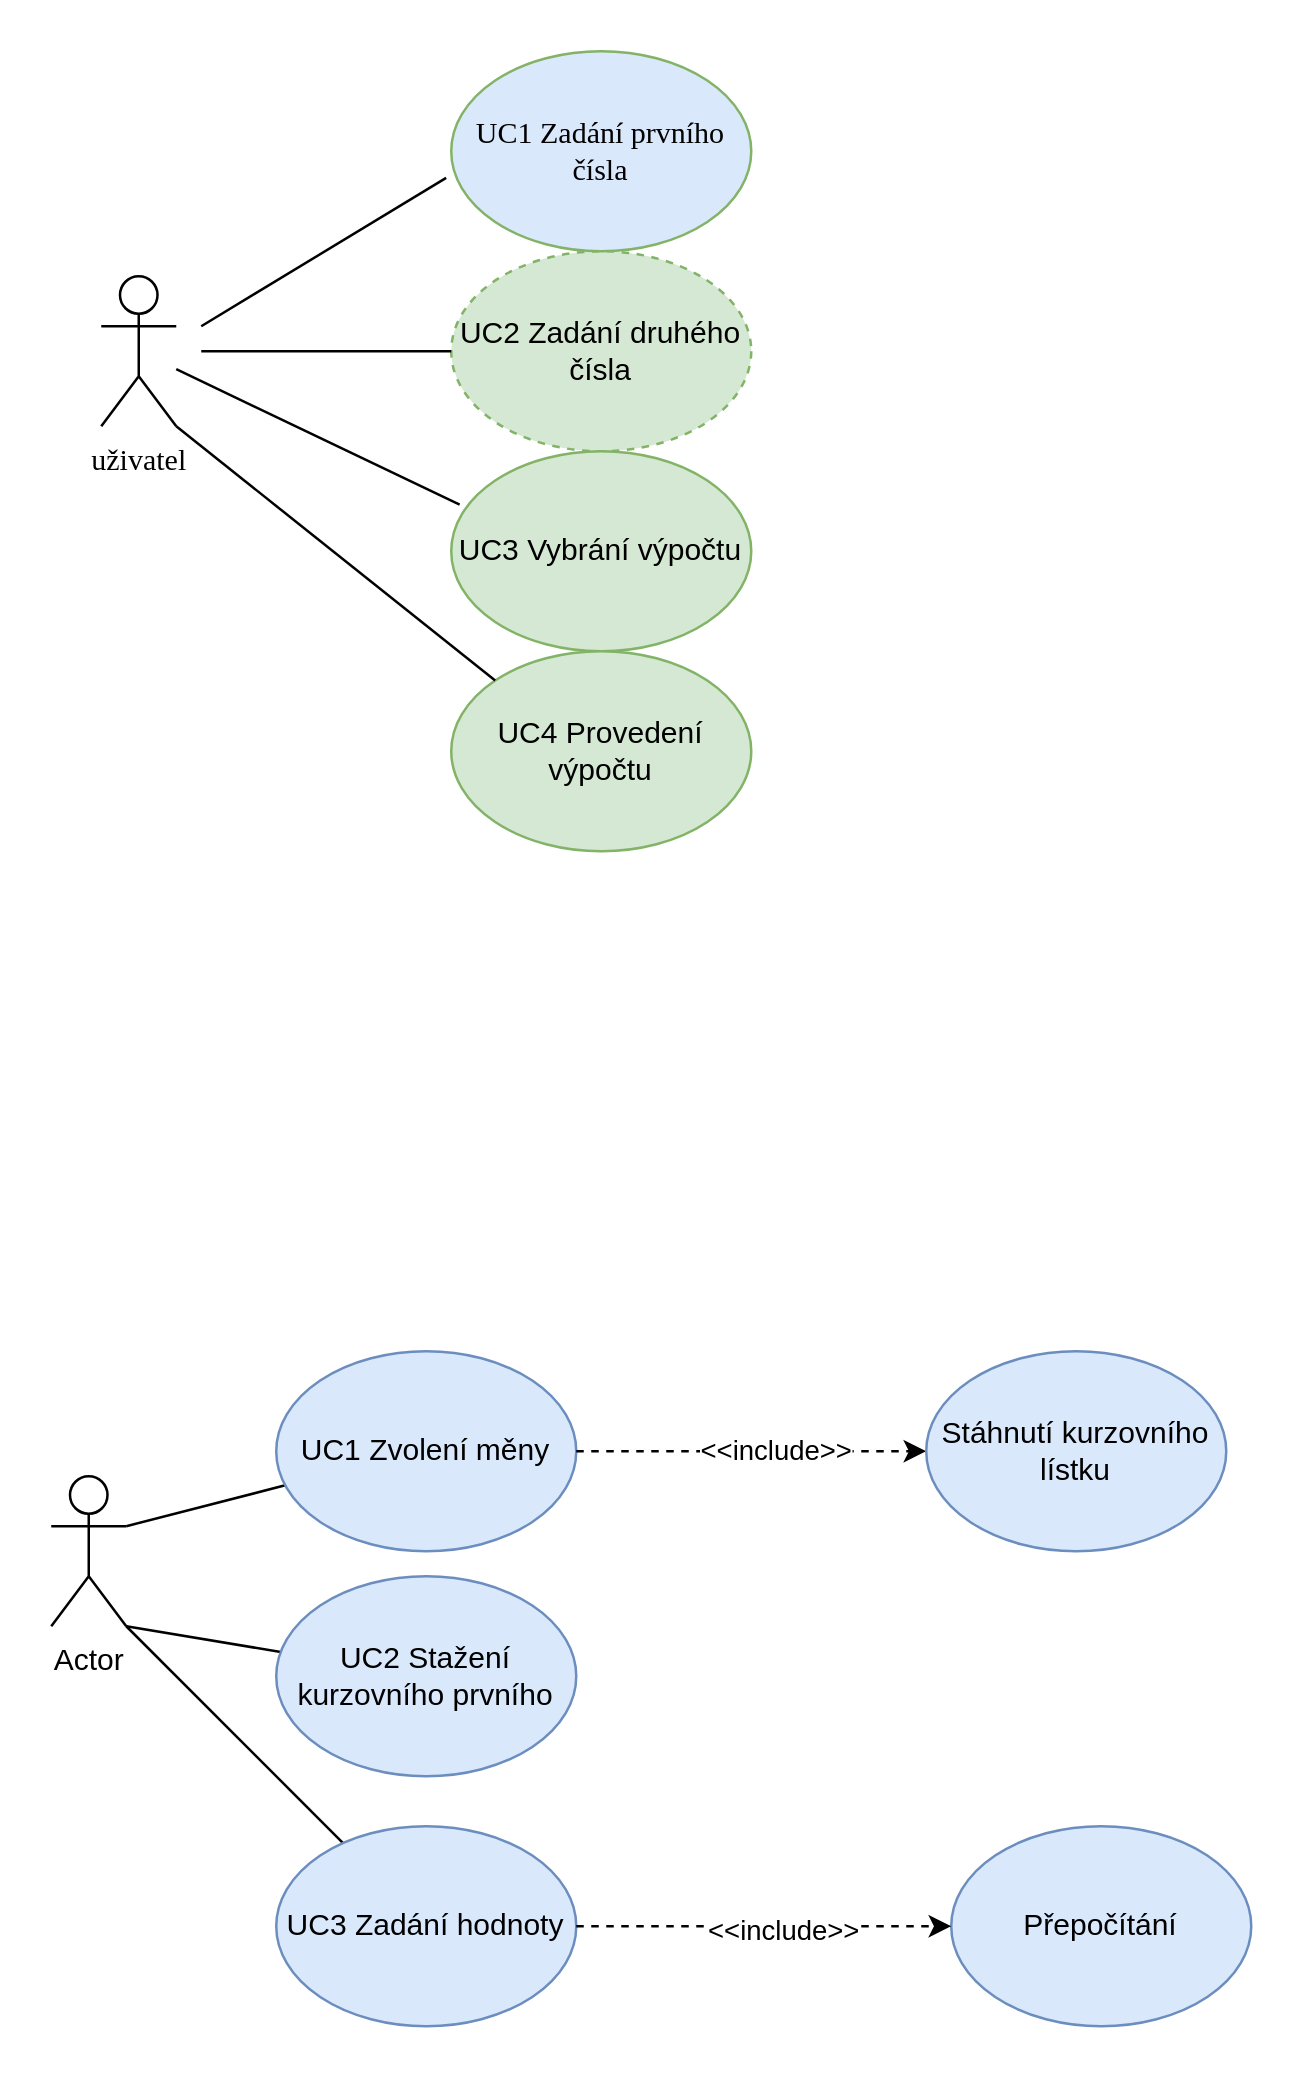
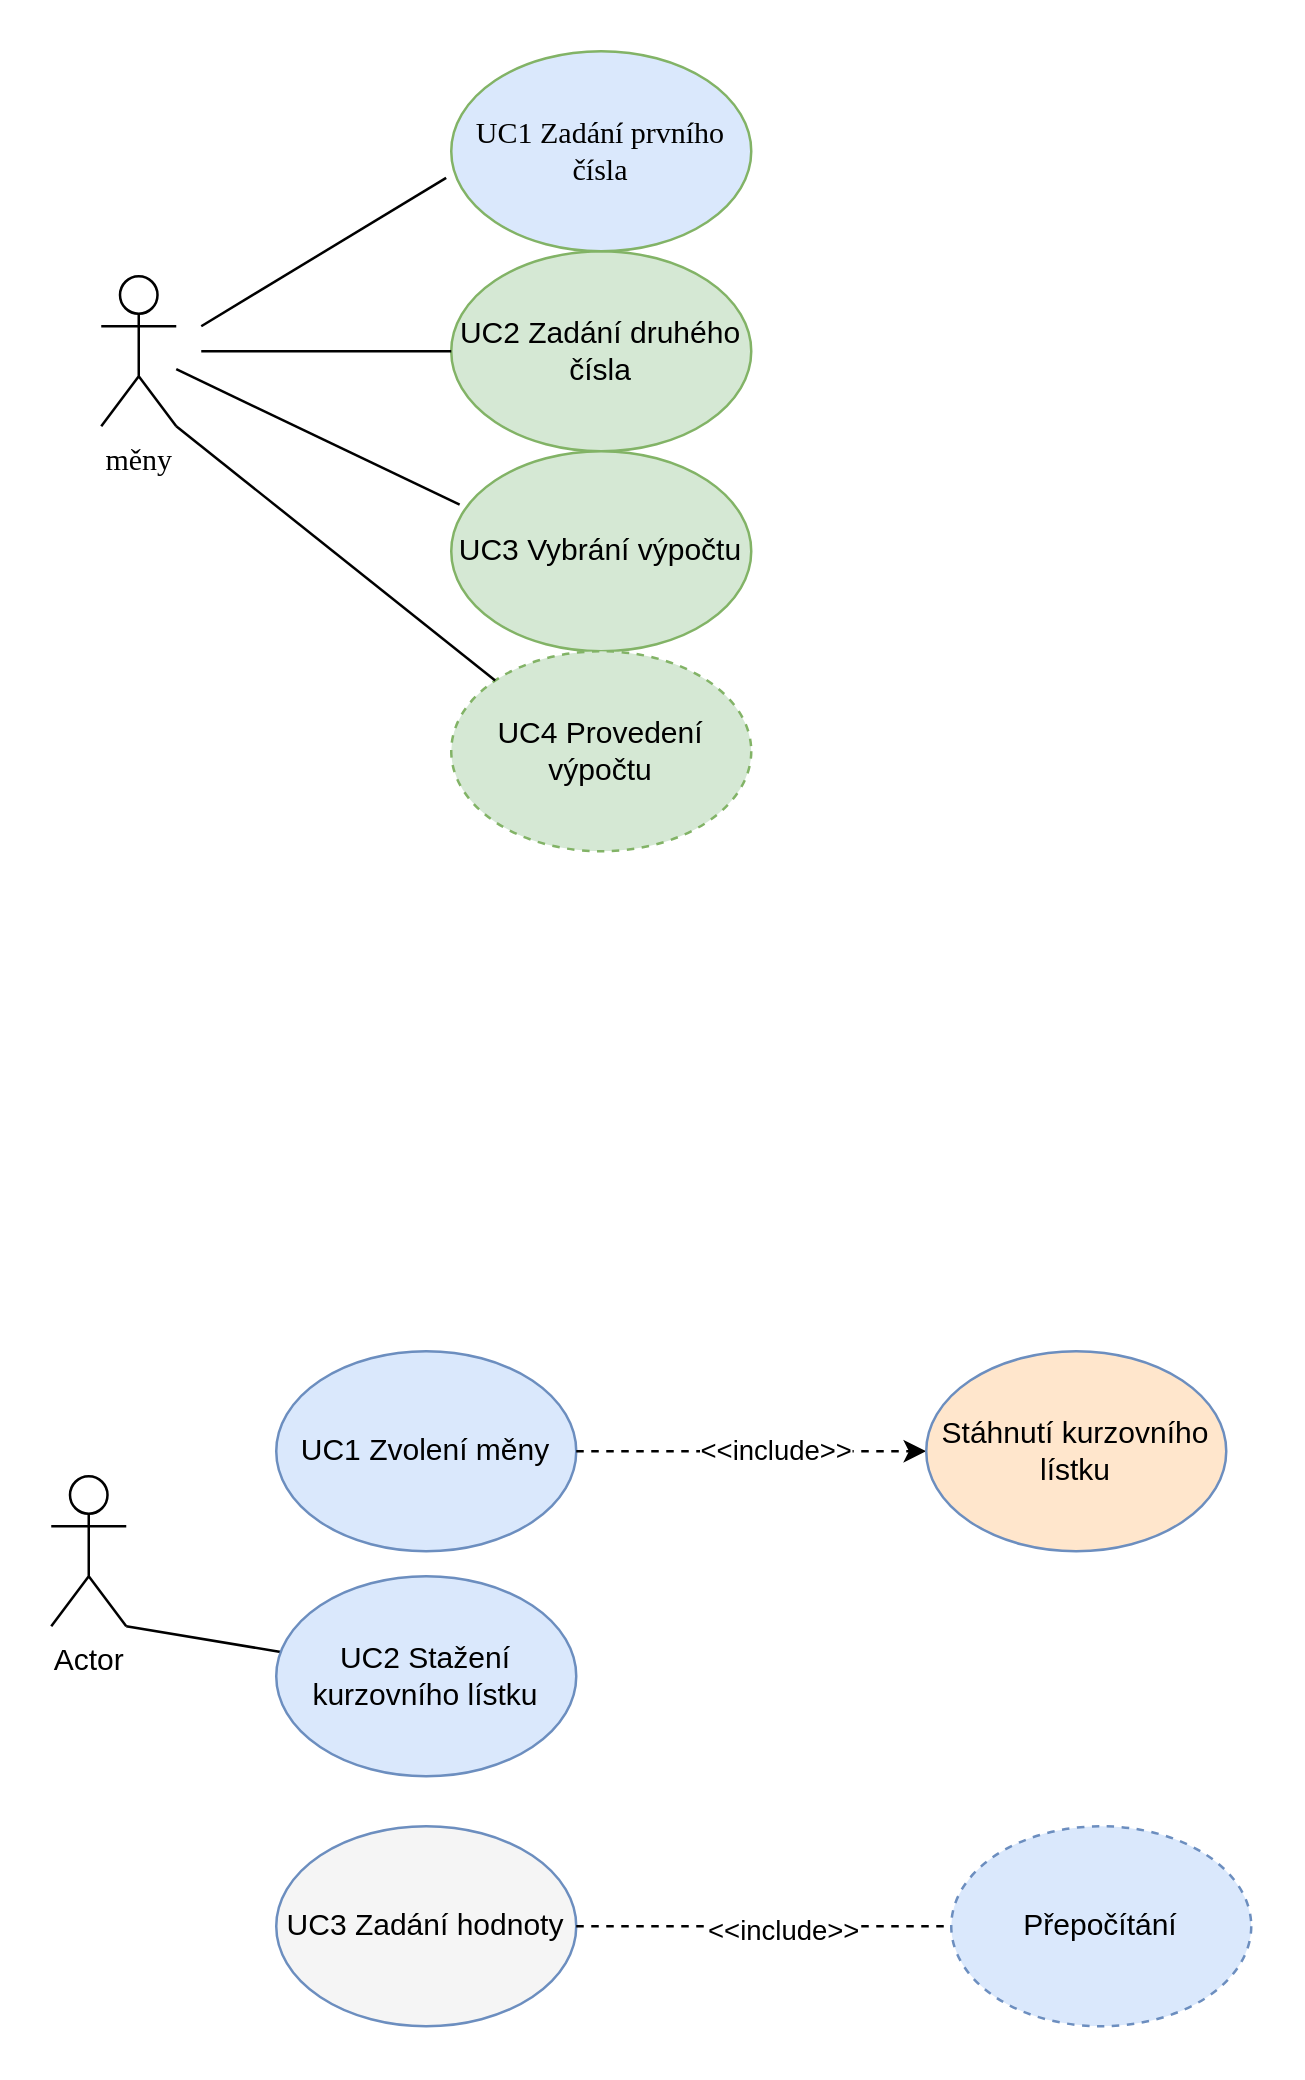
- <mxCell id="2" value="UC2 Zadání druhého čísla" style="ellipse;whiteSpace=wrap;html=1;fillColor=#d5e8d4;strokeColor=#82b366;dashed=1;" vertex="1" parent="1"><mxGeometry x="180" y="100" width="120" height="80" as="geometry" /></mxCell>
+ <mxCell id="2" value="UC2 Zadání druhého čísla" style="ellipse;whiteSpace=wrap;html=1;fillColor=#d5e8d4;strokeColor=#82b366;" vertex="1" parent="1"><mxGeometry x="180" y="100" width="120" height="80" as="geometry" /></mxCell>
- <mxCell id="3" value="uživatel" style="shape=umlActor;verticalLabelPosition=bottom;verticalAlign=top;html=1;outlineConnect=0;fontFamily=Verdana;" vertex="1" parent="1"><mxGeometry x="40" y="110" width="30" height="60" as="geometry" /></mxCell>
+ <mxCell id="3" value="měny" style="shape=umlActor;verticalLabelPosition=bottom;verticalAlign=top;html=1;outlineConnect=0;fontFamily=Verdana;" vertex="1" parent="1"><mxGeometry x="40" y="110" width="30" height="60" as="geometry" /></mxCell>
- <mxCell id="9" value="UC4 Provedení výpočtu" style="ellipse;whiteSpace=wrap;html=1;fillColor=#d5e8d4;strokeColor=#82b366;" vertex="1" parent="1"><mxGeometry x="180" y="260" width="120" height="80" as="geometry" /></mxCell>
+ <mxCell id="9" value="UC4 Provedení výpočtu" style="ellipse;whiteSpace=wrap;html=1;fillColor=#d5e8d4;strokeColor=#82b366;dashed=1;" vertex="1" parent="1"><mxGeometry x="180" y="260" width="120" height="80" as="geometry" /></mxCell>
- <mxCell id="21" value="Stáhnutí kurzovního lístku" style="ellipse;whiteSpace=wrap;html=1;fillColor=#dae8fc;strokeColor=#6c8ebf;" vertex="1" parent="1"><mxGeometry x="370" y="540" width="120" height="80" as="geometry" /></mxCell>
+ <mxCell id="21" value="Stáhnutí kurzovního lístku" style="ellipse;whiteSpace=wrap;html=1;fillColor=#ffe6cc;strokeColor=#6c8ebf;" vertex="1" parent="1"><mxGeometry x="370" y="540" width="120" height="80" as="geometry" /></mxCell>
- <mxCell id="12" value="" style="endArrow=none;html=1;rounded=0;exitX=1;exitY=0.333;exitDx=0;exitDy=0;exitPerimeter=0;" edge="1" parent="1" source="11" target="13"><mxGeometry width="50" height="50" relative="1" as="geometry"><mxPoint x="250" y="600" as="sourcePoint" /><mxPoint x="130" y="580" as="targetPoint" /></mxGeometry></mxCell>
- <mxCell id="15" value="UC2 Stažení kurzovního prvního" style="ellipse;whiteSpace=wrap;html=1;fillColor=#dae8fc;strokeColor=#6c8ebf;" vertex="1" parent="1"><mxGeometry x="110" y="630" width="120" height="80" as="geometry" /></mxCell>
+ <mxCell id="15" value="UC2 Stažení kurzovního lístku" style="ellipse;whiteSpace=wrap;html=1;fillColor=#dae8fc;strokeColor=#6c8ebf;" vertex="1" parent="1"><mxGeometry x="110" y="630" width="120" height="80" as="geometry" /></mxCell>
- <mxCell id="16" value="" style="endArrow=none;html=1;rounded=0;exitX=1;exitY=1;exitDx=0;exitDy=0;exitPerimeter=0;" edge="1" parent="1" source="11" target="17"><mxGeometry width="50" height="50" relative="1" as="geometry"><mxPoint x="250" y="600" as="sourcePoint" /><mxPoint x="110" y="750" as="targetPoint" /></mxGeometry></mxCell>
- <mxCell id="17" value="UC3 Zadání hodnoty" style="ellipse;whiteSpace=wrap;html=1;fillColor=#dae8fc;strokeColor=#6c8ebf;" vertex="1" parent="1"><mxGeometry x="110" y="730" width="120" height="80" as="geometry" /></mxCell>
+ <mxCell id="17" value="UC3 Zadání hodnoty" style="ellipse;whiteSpace=wrap;html=1;fillColor=#f5f5f5;strokeColor=#6c8ebf;" vertex="1" parent="1"><mxGeometry x="110" y="730" width="120" height="80" as="geometry" /></mxCell>
- <mxCell id="22" value="&amp;lt;&amp;lt;" style="endArrow=classic;dashed=1;html=1;rounded=0;exitX=1;exitY=0.5;exitDx=0;exitDy=0;entryX=0;entryY=0.5;entryDx=0;entryDy=0;" edge="1" parent="1" source="17" target="18"><mxGeometry width="50" height="50" relative="1" as="geometry"><mxPoint x="250" y="720" as="sourcePoint" /><mxPoint x="300" y="670" as="targetPoint" /></mxGeometry></mxCell>
+ <mxCell id="22" value="&amp;lt;&amp;lt;" style="endArrow=none;dashed=1;html=1;rounded=0;exitX=1;exitY=0.5;exitDx=0;exitDy=0;entryX=0;entryY=0.5;entryDx=0;entryDy=0;" edge="1" parent="1" source="17" target="18"><mxGeometry width="50" height="50" relative="1" as="geometry"><mxPoint x="250" y="720" as="sourcePoint" /><mxPoint x="300" y="670" as="targetPoint" /></mxGeometry></mxCell>
- <mxCell id="18" value="Přepočítání" style="ellipse;whiteSpace=wrap;html=1;fillColor=#dae8fc;strokeColor=#6c8ebf;" vertex="1" parent="1"><mxGeometry x="380" y="730" width="120" height="80" as="geometry" /></mxCell>
+ <mxCell id="18" value="Přepočítání" style="ellipse;whiteSpace=wrap;html=1;fillColor=#dae8fc;strokeColor=#6c8ebf;dashed=1;" vertex="1" parent="1"><mxGeometry x="380" y="730" width="120" height="80" as="geometry" /></mxCell>
